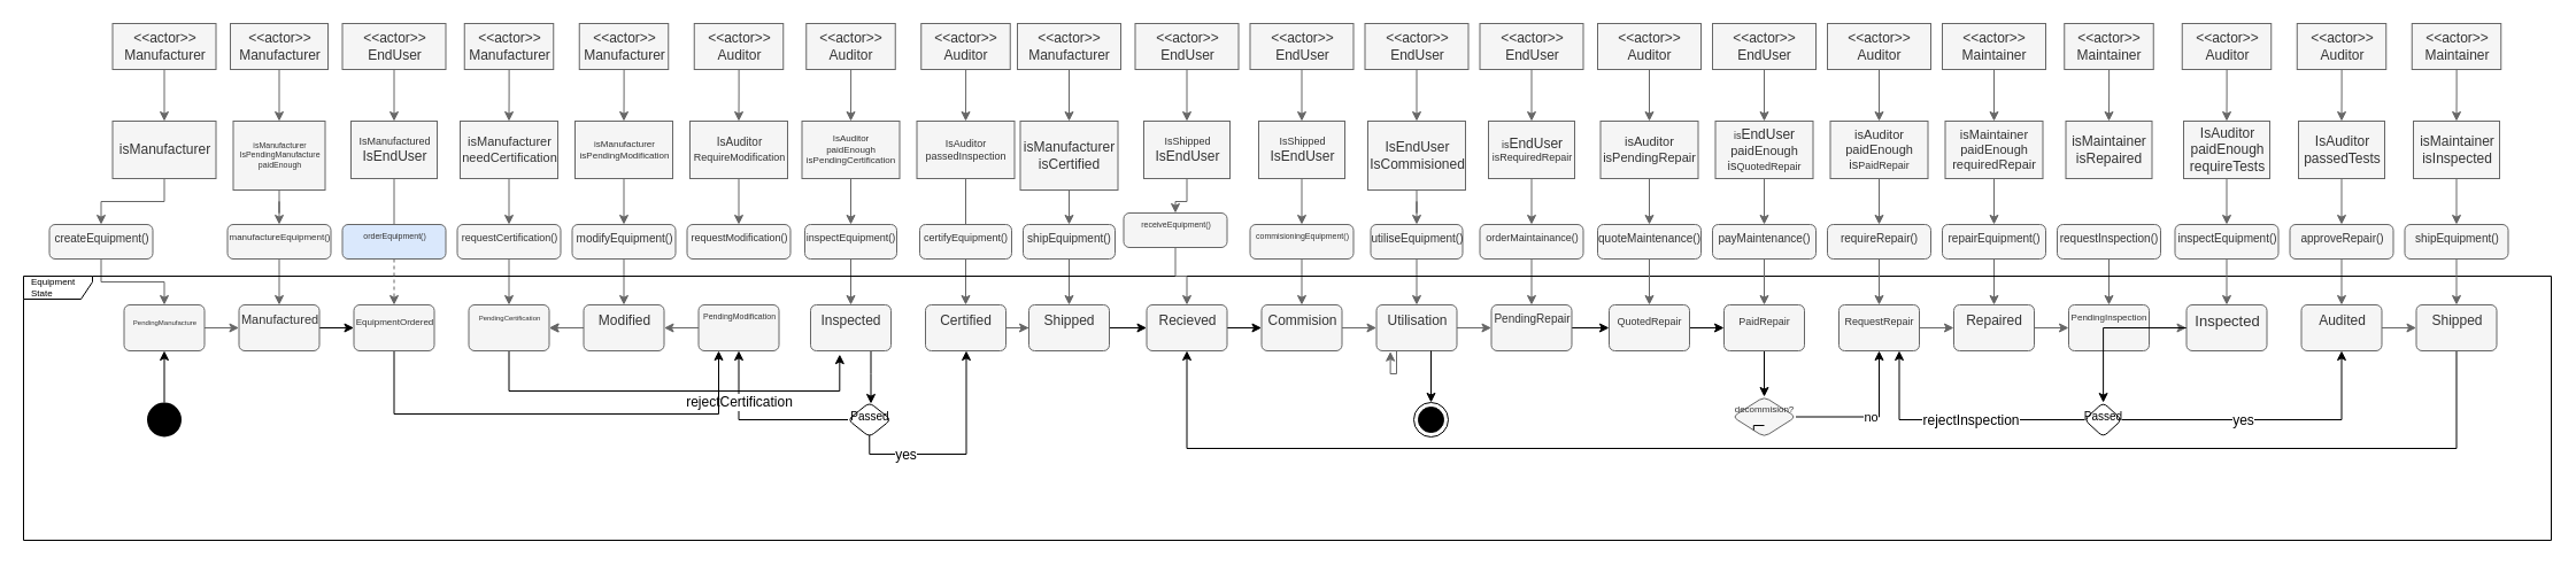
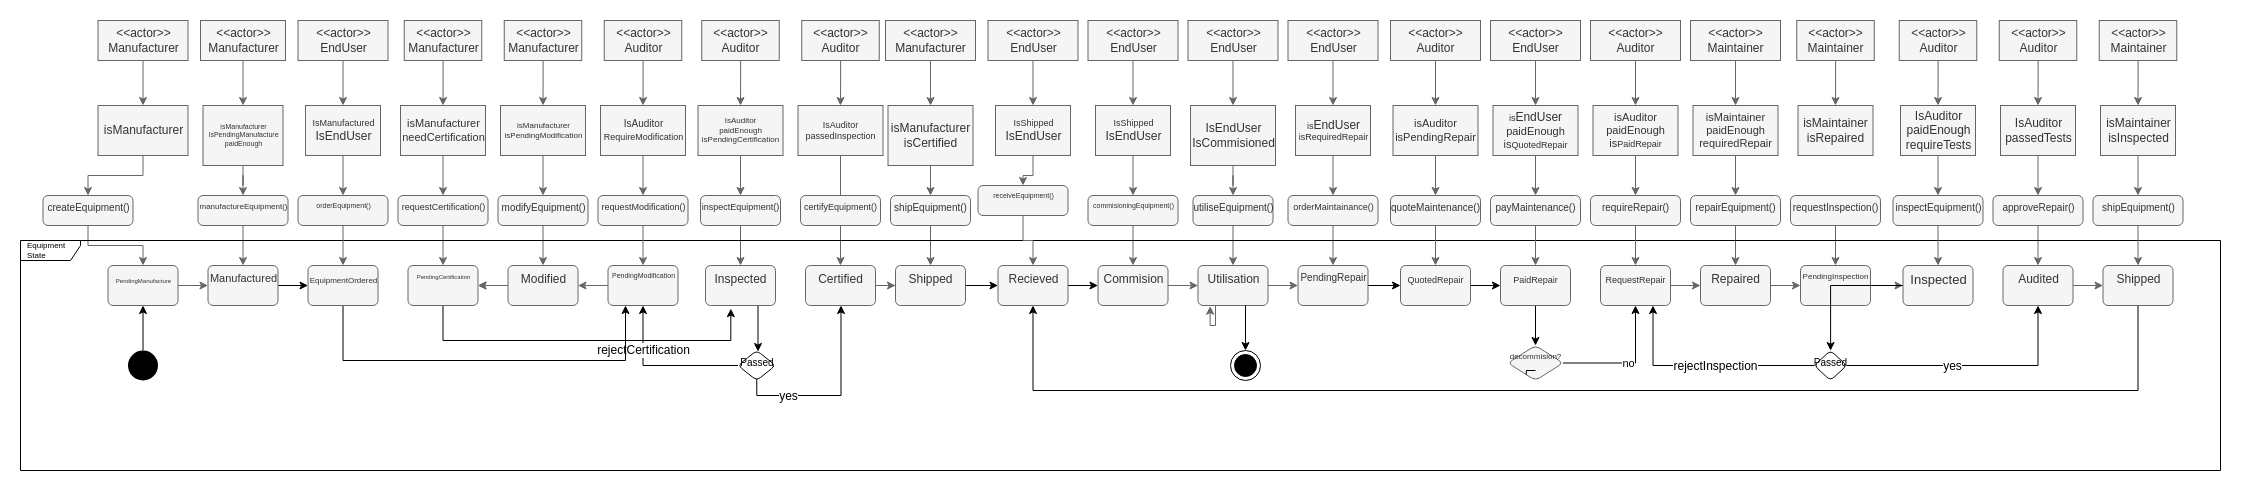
- <mxCell id="154" value="" style="edgeStyle=orthogonalEdgeStyle;rounded=0;orthogonalLoop=1;jettySize=auto;html=1;fontSize=7;fillColor=#f5f5f5;strokeColor=#666666;endArrow=none;" parent="1" source="155" target="161" edge="1"><mxGeometry relative="1" as="geometry" /></mxCell>
+ <mxCell id="154" value="" style="edgeStyle=orthogonalEdgeStyle;rounded=0;orthogonalLoop=1;jettySize=auto;html=1;fontSize=7;fillColor=#f5f5f5;strokeColor=#666666;" parent="1" source="155" target="161" edge="1"><mxGeometry relative="1" as="geometry" /></mxCell>
- <mxCell id="161" value="orderEquipment()" style="html=1;align=center;verticalAlign=top;rounded=1;absoluteArcSize=1;arcSize=10;dashed=0;fontSize=7;fillColor=#dae8fc;fontColor=#333333;strokeColor=#666666;" parent="1" vertex="1"><mxGeometry x="297.5" y="195" width="90" height="30" as="geometry" /></mxCell>
+ <mxCell id="161" value="orderEquipment()" style="html=1;align=center;verticalAlign=top;rounded=1;absoluteArcSize=1;arcSize=10;dashed=0;fontSize=7;fillColor=#f5f5f5;fontColor=#333333;strokeColor=#666666;" parent="1" vertex="1"><mxGeometry x="297.5" y="195" width="90" height="30" as="geometry" /></mxCell>
- <mxCell id="160" value="" style="edgeStyle=orthogonalEdgeStyle;rounded=0;orthogonalLoop=1;jettySize=auto;html=1;fontSize=7;fillColor=#f5f5f5;strokeColor=#666666;dashed=1;" parent="1" source="161" target="157" edge="1"><mxGeometry relative="1" as="geometry" /></mxCell>
+ <mxCell id="160" value="" style="edgeStyle=orthogonalEdgeStyle;rounded=0;orthogonalLoop=1;jettySize=auto;html=1;fontSize=7;fillColor=#f5f5f5;strokeColor=#666666;" parent="1" source="161" target="157" edge="1"><mxGeometry relative="1" as="geometry" /></mxCell>
+ <mxCell id="144" value="" style="edgeStyle=orthogonalEdgeStyle;rounded=0;orthogonalLoop=1;jettySize=auto;html=1;fontSize=9;fillColor=#f5f5f5;strokeColor=#666666;" parent="1" source="145" target="141" edge="1"><mxGeometry relative="1" as="geometry" /></mxCell>
